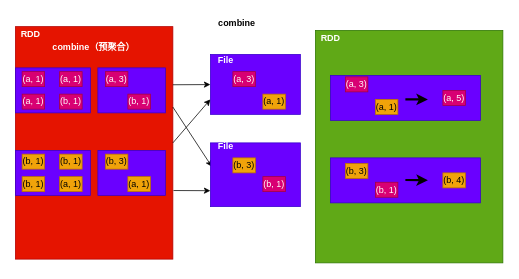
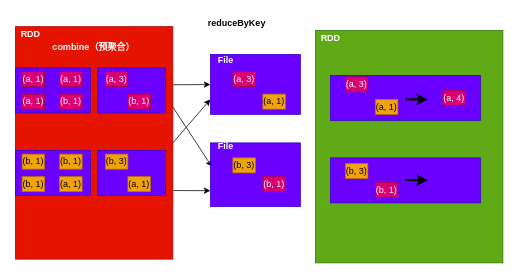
- <mxCell id="28" value="&lt;b&gt;combine&lt;br&gt;&lt;/b&gt;" style="text;html=1;resizable=0;autosize=1;align=center;verticalAlign=middle;points=[];fillColor=none;strokeColor=none;rounded=0;shadow=0;labelBackgroundColor=none;labelBorderColor=none;" vertex="1" parent="1"><mxGeometry x="270" y="20" width="90" height="20" as="geometry" /></mxCell>
+ <mxCell id="28" value="&lt;b&gt;reduceByKey&lt;br&gt;&lt;/b&gt;" style="text;html=1;resizable=0;autosize=1;align=center;verticalAlign=middle;points=[];fillColor=none;strokeColor=none;rounded=0;shadow=0;labelBackgroundColor=none;labelBorderColor=none;" vertex="1" parent="1"><mxGeometry x="270" y="20" width="90" height="20" as="geometry" /></mxCell>
- <mxCell id="45" value="(a, 5)" style="rounded=0;whiteSpace=wrap;html=1;shadow=0;labelBackgroundColor=none;labelBorderColor=none;fillColor=#d80073;fontColor=#ffffff;strokeColor=#A50040;" vertex="1" parent="1"><mxGeometry x="590" y="120" width="30" height="20" as="geometry" /></mxCell>
+ <mxCell id="45" value="(a, 4)" style="rounded=0;whiteSpace=wrap;html=1;shadow=0;labelBackgroundColor=none;labelBorderColor=none;fillColor=#d80073;fontColor=#ffffff;strokeColor=#A50040;" vertex="1" parent="1"><mxGeometry x="590" y="120" width="30" height="20" as="geometry" /></mxCell>
- <mxCell id="46" value="(b, 4)" style="rounded=0;whiteSpace=wrap;html=1;shadow=0;labelBackgroundColor=none;labelBorderColor=none;fillColor=#f0a30a;fontColor=#000000;strokeColor=#BD7000;" vertex="1" parent="1"><mxGeometry x="590" y="230" width="30" height="20" as="geometry" /></mxCell>
